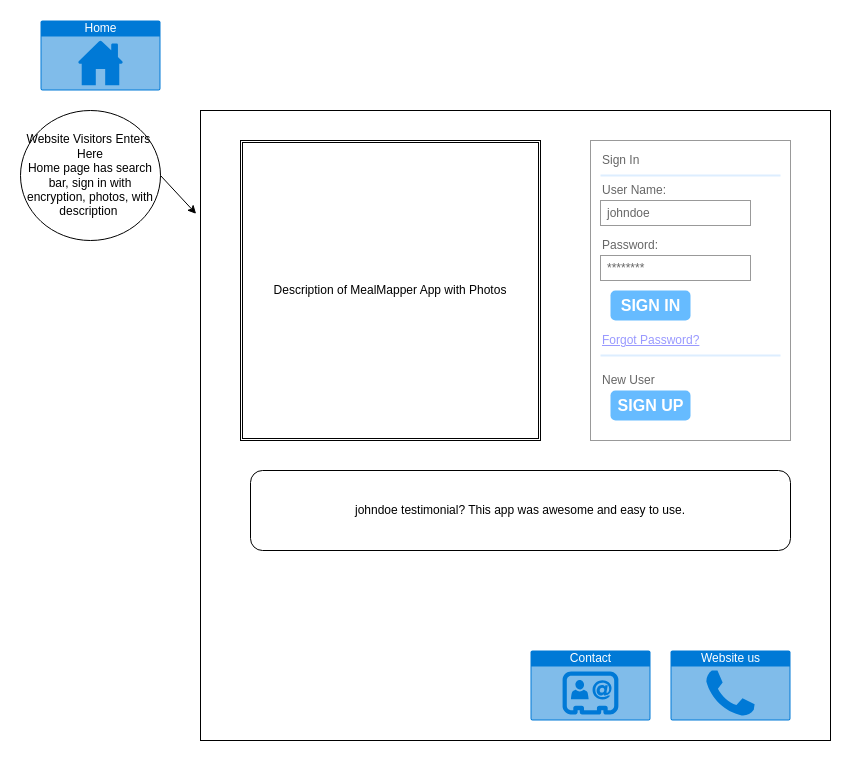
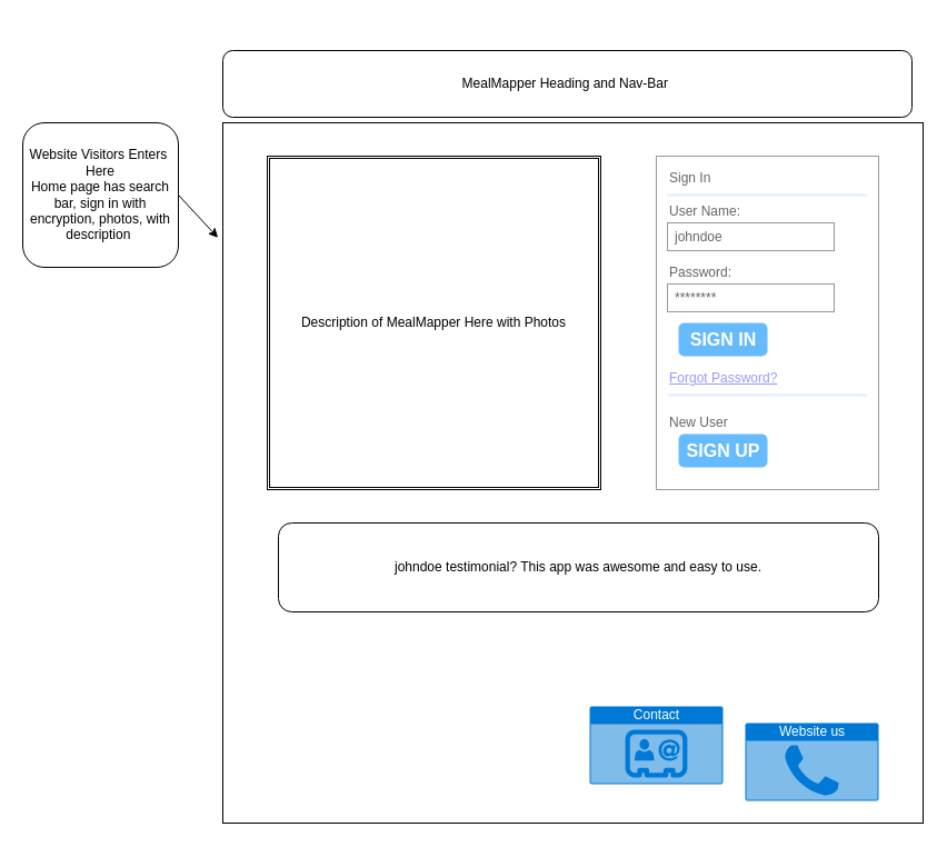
- <mxCell id="6" value="Home" style="html=1;strokeColor=none;fillColor=#0079D6;labelPosition=center;verticalLabelPosition=middle;verticalAlign=top;align=center;fontSize=12;outlineConnect=0;spacingTop=-6;fontColor=#FFFFFF;sketch=0;shape=mxgraph.sitemap.home;" vertex="1" parent="1"><mxGeometry x="40" y="20" width="120" height="70" as="geometry" /></mxCell>
+ <mxCell id="5" value="MealMapper Heading and Nav-Bar&amp;nbsp;" style="rounded=1;whiteSpace=wrap;html=1;" vertex="1" parent="1"><mxGeometry x="200" y="45" width="620" height="60" as="geometry" /></mxCell>
- <mxCell id="2" value="Website Visitors Enters&amp;nbsp;&lt;br&gt;Here&lt;br&gt;Home page has search bar, sign in with encryption, photos, with description&amp;nbsp;&lt;br&gt;" style="ellipse;whiteSpace=wrap;html=1;" vertex="1" parent="1"><mxGeometry y="110" width="140" height="130" as="geometry" x="20" /></mxCell>
+ <mxCell id="2" value="Website Visitors Enters&amp;nbsp;&lt;br&gt;Here&lt;br&gt;Home page has search bar, sign in with encryption, photos, with description&amp;nbsp;&lt;br&gt;" style="whiteSpace=wrap;html=1;rounded=1;" vertex="1" parent="1"><mxGeometry y="110" width="140" height="130" as="geometry" x="20" /></mxCell>
- <mxCell id="19" value="Description of MealMapper App with Photos" style="shape=ext;double=1;whiteSpace=wrap;html=1;aspect=fixed;" vertex="1" parent="1"><mxGeometry x="240" y="140" width="300" height="300" as="geometry" /></mxCell>
+ <mxCell id="19" value="Description of MealMapper Here with Photos" style="shape=ext;double=1;whiteSpace=wrap;html=1;aspect=fixed;" vertex="1" parent="1"><mxGeometry x="240" y="140" width="300" height="300" as="geometry" /></mxCell>
- <mxCell id="20" value="Contact" style="html=1;strokeColor=none;fillColor=#0079D6;labelPosition=center;verticalLabelPosition=middle;verticalAlign=top;align=center;fontSize=12;outlineConnect=0;spacingTop=-6;fontColor=#FFFFFF;sketch=0;shape=mxgraph.sitemap.contact;" vertex="1" parent="1"><mxGeometry x="530" y="650" width="120" height="70" as="geometry" /></mxCell>
+ <mxCell id="20" value="Contact" style="html=1;strokeColor=none;fillColor=#0079D6;labelPosition=center;verticalLabelPosition=middle;verticalAlign=top;align=center;fontSize=12;outlineConnect=0;spacingTop=-6;fontColor=#FFFFFF;sketch=0;shape=mxgraph.sitemap.contact;" vertex="1" parent="1"><mxGeometry x="530" y="635" width="120" height="70" as="geometry" /></mxCell>
